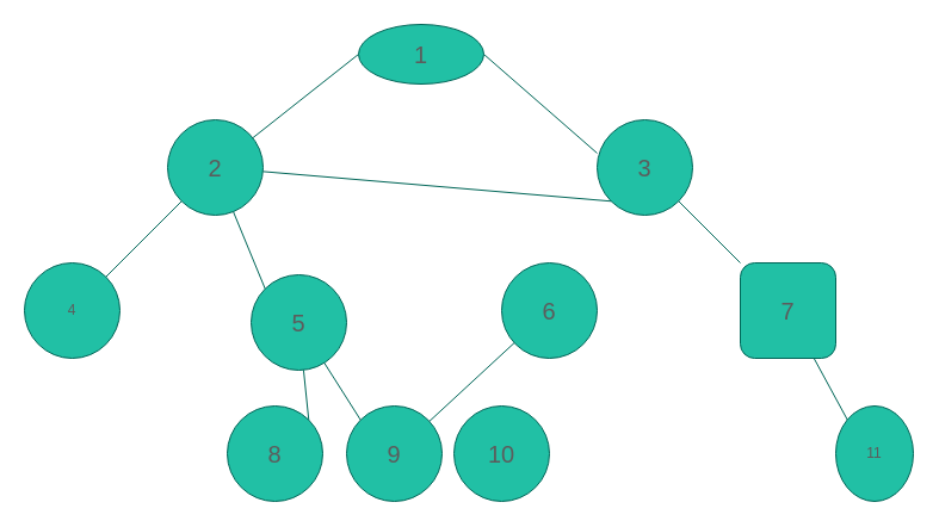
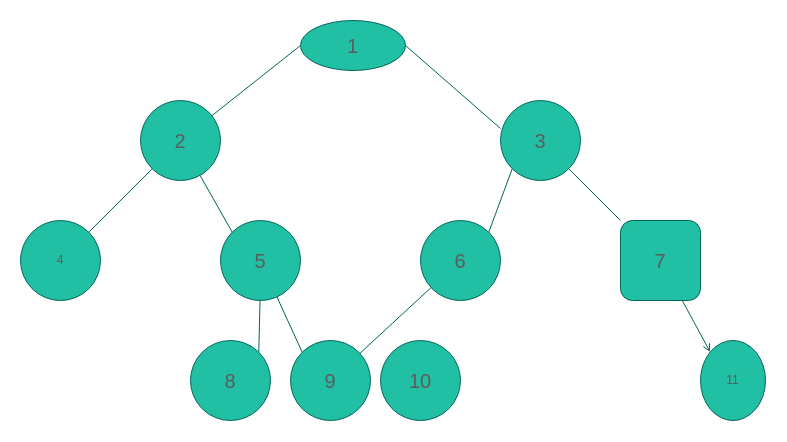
- <mxCell id="6" style="rounded=0;orthogonalLoop=1;jettySize=auto;html=1;fontColor=default;exitX=0;exitY=1;exitDx=0;exitDy=0;startArrow=none;startFill=0;endArrow=none;labelBackgroundColor=none;strokeColor=#006658;fontSize=20;" parent="1" source="8" target="5" edge="1"><mxGeometry relative="1" as="geometry" /></mxCell>
+ <mxCell id="6" style="rounded=0;orthogonalLoop=1;jettySize=auto;html=1;entryX=1;entryY=0;entryDx=0;entryDy=0;fontColor=default;exitX=0;exitY=1;exitDx=0;exitDy=0;startArrow=none;startFill=0;endArrow=none;labelBackgroundColor=none;strokeColor=#006658;fontSize=20;" parent="1" source="8" target="14" edge="1"><mxGeometry relative="1" as="geometry" /></mxCell>
- <mxCell id="12" value="5" style="ellipse;whiteSpace=wrap;html=1;aspect=fixed;labelBackgroundColor=none;fillColor=#21C0A5;strokeColor=#006658;fontColor=#5C5C5C;fontSize=20;" parent="1" vertex="1"><mxGeometry x="210" y="230" width="80" height="80" as="geometry" /></mxCell>
+ <mxCell id="12" value="5" style="ellipse;whiteSpace=wrap;html=1;aspect=fixed;labelBackgroundColor=none;fillColor=#21C0A5;strokeColor=#006658;fontColor=#5C5C5C;fontSize=20;" parent="1" vertex="1"><mxGeometry x="220" y="220" width="80" height="80" as="geometry" /></mxCell>
- <mxCell id="15" style="rounded=0;orthogonalLoop=1;jettySize=auto;html=1;entryX=0;entryY=0;entryDx=0;entryDy=0;fontColor=default;startArrow=none;startFill=0;endArrow=none;labelBackgroundColor=none;strokeColor=#006658;fontSize=20;" parent="1" source="16" target="17" edge="1"><mxGeometry relative="1" as="geometry" /></mxCell>
+ <mxCell id="15" style="rounded=0;orthogonalLoop=1;jettySize=auto;html=1;entryX=0;entryY=0;entryDx=0;entryDy=0;fontColor=default;startArrow=none;startFill=0;endArrow=open;labelBackgroundColor=none;strokeColor=#006658;fontSize=20;" parent="1" source="16" target="17" edge="1"><mxGeometry relative="1" as="geometry" /></mxCell>
